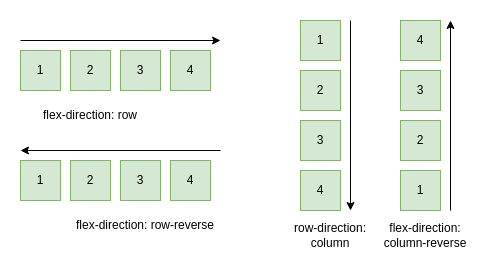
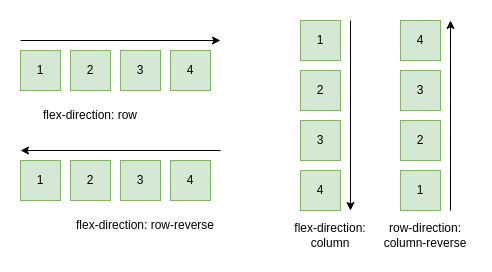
- <mxCell id="24" value="row-direction: &lt;br&gt;column" style="text;html=1;strokeColor=none;fillColor=none;align=center;verticalAlign=middle;whiteSpace=wrap;rounded=0;" vertex="1" parent="1"><mxGeometry x="290" y="220" width="80" height="30" as="geometry" /></mxCell>
+ <mxCell id="24" value="flex-direction: &lt;br&gt;column" style="text;html=1;strokeColor=none;fillColor=none;align=center;verticalAlign=middle;whiteSpace=wrap;rounded=0;" vertex="1" parent="1"><mxGeometry x="290" y="220" width="80" height="30" as="geometry" /></mxCell>
- <mxCell id="25" value="flex-direction: &lt;br&gt;column-reverse" style="text;html=1;strokeColor=none;fillColor=none;align=center;verticalAlign=middle;whiteSpace=wrap;rounded=0;" vertex="1" parent="1"><mxGeometry x="380" y="220" width="90" height="30" as="geometry" /></mxCell>
+ <mxCell id="25" value="row-direction: &lt;br&gt;column-reverse" style="text;html=1;strokeColor=none;fillColor=none;align=center;verticalAlign=middle;whiteSpace=wrap;rounded=0;" vertex="1" parent="1"><mxGeometry x="380" y="220" width="90" height="30" as="geometry" /></mxCell>
